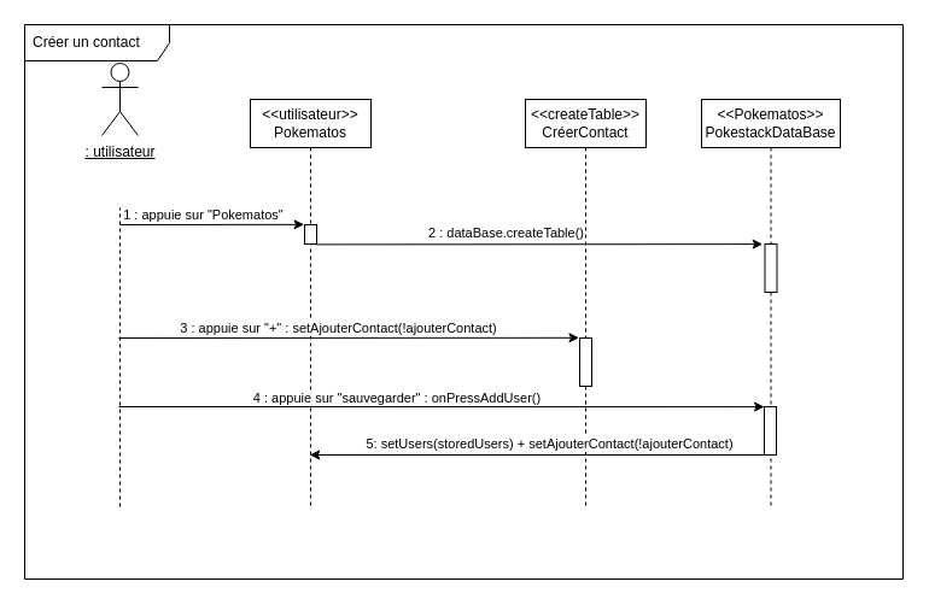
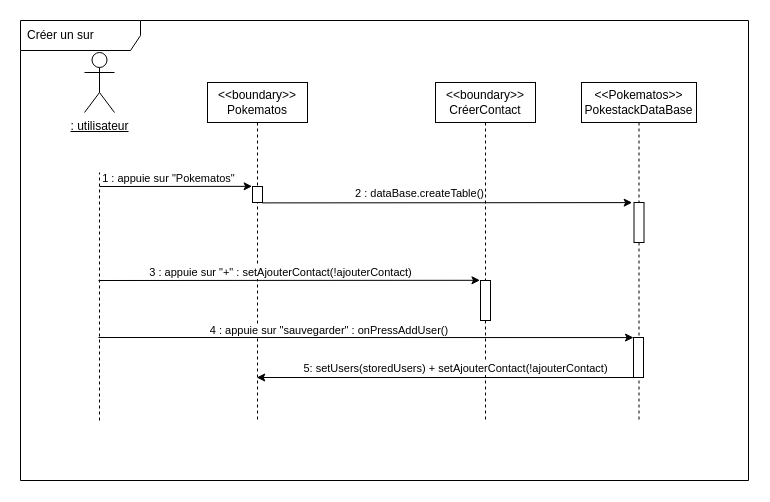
- <mxCell id="2" value="Créer un contact" style="shape=umlFrame;whiteSpace=wrap;html=1;width=120;height=30;boundedLbl=1;verticalAlign=middle;align=left;spacingLeft=5;" parent="1" vertex="1"><mxGeometry x="20" y="20" width="728" height="460" as="geometry" /></mxCell>
+ <mxCell id="2" value="Créer un sur" style="shape=umlFrame;whiteSpace=wrap;html=1;width=120;height=30;boundedLbl=1;verticalAlign=middle;align=left;spacingLeft=5;" parent="1" vertex="1"><mxGeometry x="20" y="20" width="728" height="460" as="geometry" /></mxCell>
- <mxCell id="4" value="&amp;lt;&amp;lt;utilisateur&amp;gt;&amp;gt;&lt;br&gt;Pokematos" style="shape=umlLifeline;perimeter=lifelinePerimeter;whiteSpace=wrap;html=1;container=1;collapsible=0;recursiveResize=0;outlineConnect=0;" parent="1" vertex="1"><mxGeometry x="207" y="82" width="100" height="338" as="geometry" /></mxCell>
+ <mxCell id="4" value="&amp;lt;&amp;lt;boundary&amp;gt;&amp;gt;&lt;br&gt;Pokematos" style="shape=umlLifeline;perimeter=lifelinePerimeter;whiteSpace=wrap;html=1;container=1;collapsible=0;recursiveResize=0;outlineConnect=0;" parent="1" vertex="1"><mxGeometry x="207" y="82" width="100" height="338" as="geometry" /></mxCell>
- <mxCell id="12" value="&amp;lt;&amp;lt;createTable&amp;gt;&amp;gt;&lt;br&gt;CréerContact" style="shape=umlLifeline;perimeter=lifelinePerimeter;whiteSpace=wrap;html=1;container=1;collapsible=0;recursiveResize=0;outlineConnect=0;" parent="1" vertex="1"><mxGeometry x="435" y="82" width="100" height="338" as="geometry" /></mxCell>
+ <mxCell id="12" value="&amp;lt;&amp;lt;boundary&amp;gt;&amp;gt;&lt;br&gt;CréerContact" style="shape=umlLifeline;perimeter=lifelinePerimeter;whiteSpace=wrap;html=1;container=1;collapsible=0;recursiveResize=0;outlineConnect=0;" parent="1" vertex="1"><mxGeometry x="435" y="82" width="100" height="338" as="geometry" /></mxCell>
